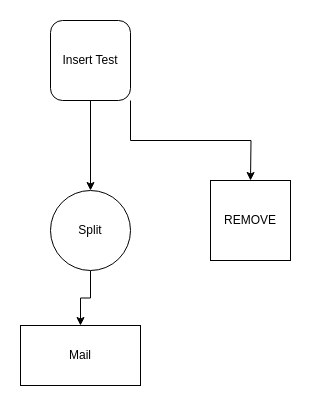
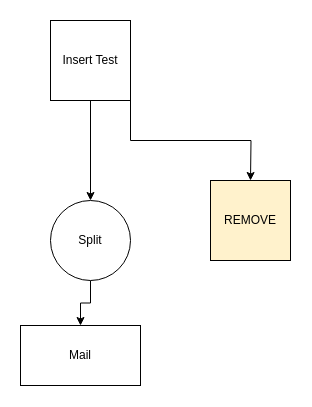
- <mxCell id="4" value="Insert Test" style="whiteSpace=wrap;html=1;aspect=fixed;rounded=1;" vertex="1" parent="1"><mxGeometry x="50" y="20" width="80" height="80" as="geometry" /></mxCell>
+ <mxCell id="4" value="Insert Test" style="whiteSpace=wrap;html=1;aspect=fixed;" vertex="1" parent="1"><mxGeometry x="50" y="20" width="80" height="80" as="geometry" /></mxCell>
- <mxCell id="7" value="REMOVE" style="whiteSpace=wrap;html=1;aspect=fixed;" vertex="1" parent="1"><mxGeometry x="210" y="180" width="80" height="80" as="geometry" /></mxCell>
+ <mxCell id="7" value="REMOVE" style="whiteSpace=wrap;html=1;aspect=fixed;fillColor=#fff2cc;" vertex="1" parent="1"><mxGeometry x="210" y="180" width="80" height="80" as="geometry" /></mxCell>
- <mxCell id="6" value="Split" style="ellipse;whiteSpace=wrap;html=1;aspect=fixed;" vertex="1" parent="1"><mxGeometry x="50" y="190" width="80" height="80" as="geometry" /></mxCell>
+ <mxCell id="6" value="Split" style="ellipse;whiteSpace=wrap;html=1;aspect=fixed;" vertex="1" parent="1"><mxGeometry x="50" y="200" width="80" height="80" as="geometry" /></mxCell>
